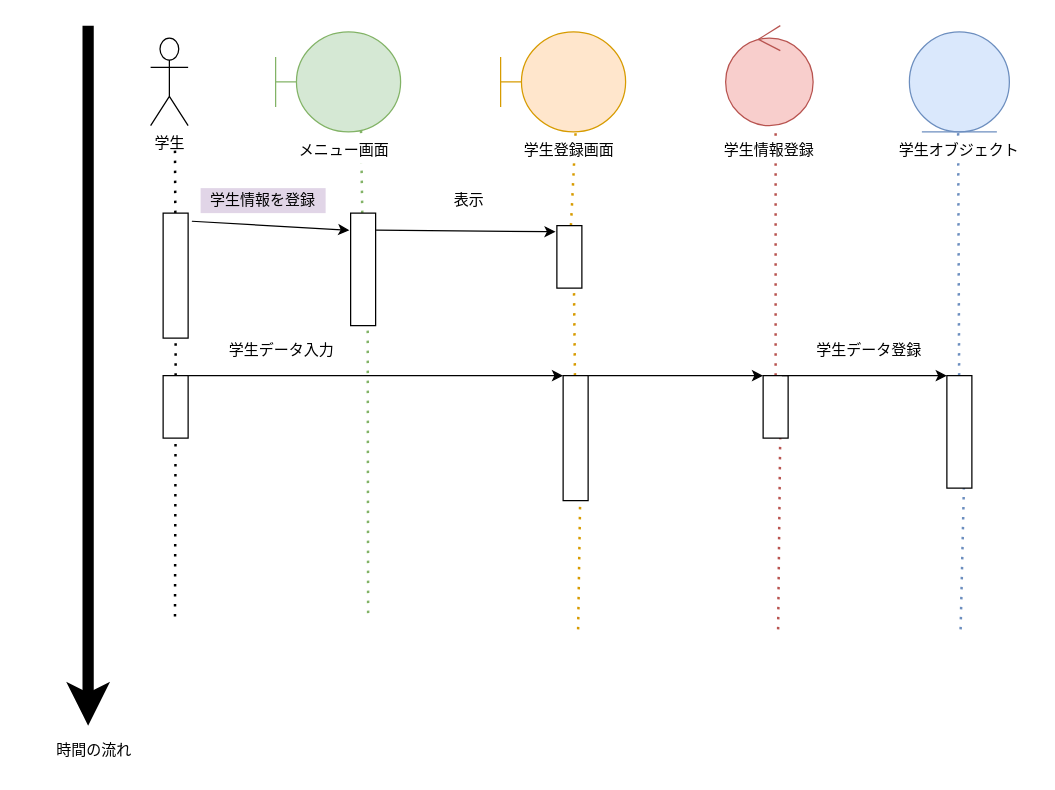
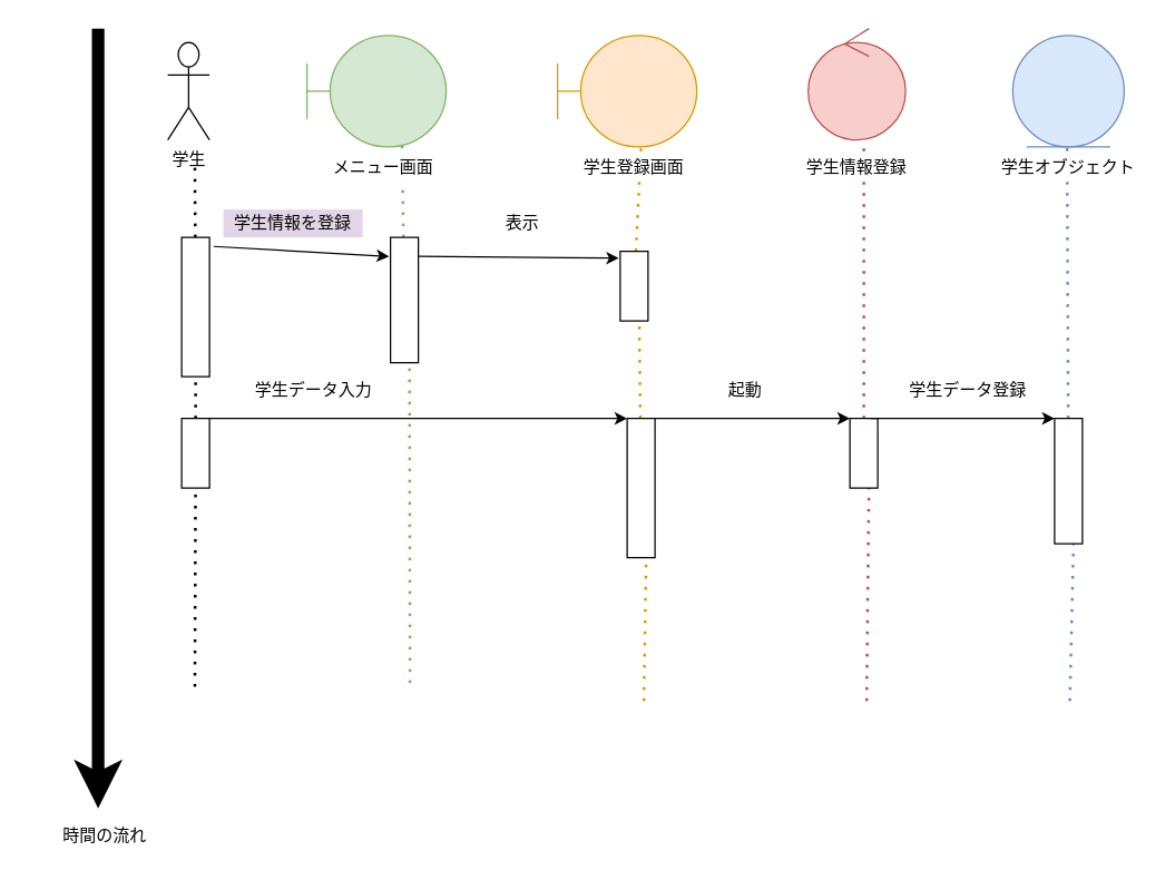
+ <mxCell id="41" value="起動" style="rounded=0;whiteSpace=wrap;html=1;strokeColor=none;" vertex="1" parent="1"><mxGeometry x="480" y="270" width="110" height="20" as="geometry" /></mxCell>
